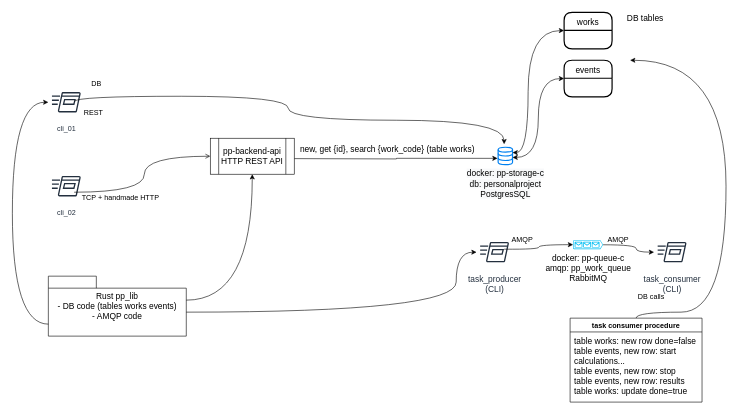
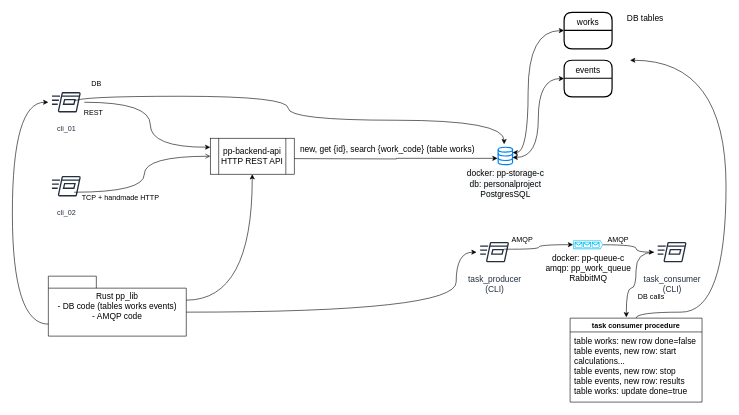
+ <mxCell id="14" value="" style="curved=1;endArrow=classic;html=1;rounded=0;edgeStyle=orthogonalEdgeStyle;entryX=0;entryY=0.25;entryDx=0;entryDy=0;" edge="1" parent="1" source="13" target="5"><mxGeometry width="50" height="50" relative="1" as="geometry"><mxPoint x="460" y="310" as="sourcePoint" /><mxPoint x="510" y="260" as="targetPoint" /><Array as="points"><mxPoint x="250" y="170" /><mxPoint x="250" y="245" /></Array></mxGeometry></mxCell>
+ <mxCell id="32" value="" style="curved=1;endArrow=classic;html=1;edgeStyle=orthogonalEdgeStyle;entryX=0.426;entryY=-0.01;entryDx=0;entryDy=0;entryPerimeter=0;" edge="1" parent="1" source="26" target="28"><mxGeometry width="50" height="50" relative="1" as="geometry"><mxPoint x="1050" y="485" as="sourcePoint" /><mxPoint x="1055" y="505" as="targetPoint" /><Array as="points"><mxPoint x="1060" y="420" /><mxPoint x="1060" y="480" /><mxPoint x="1044" y="480" /></Array></mxGeometry></mxCell>
